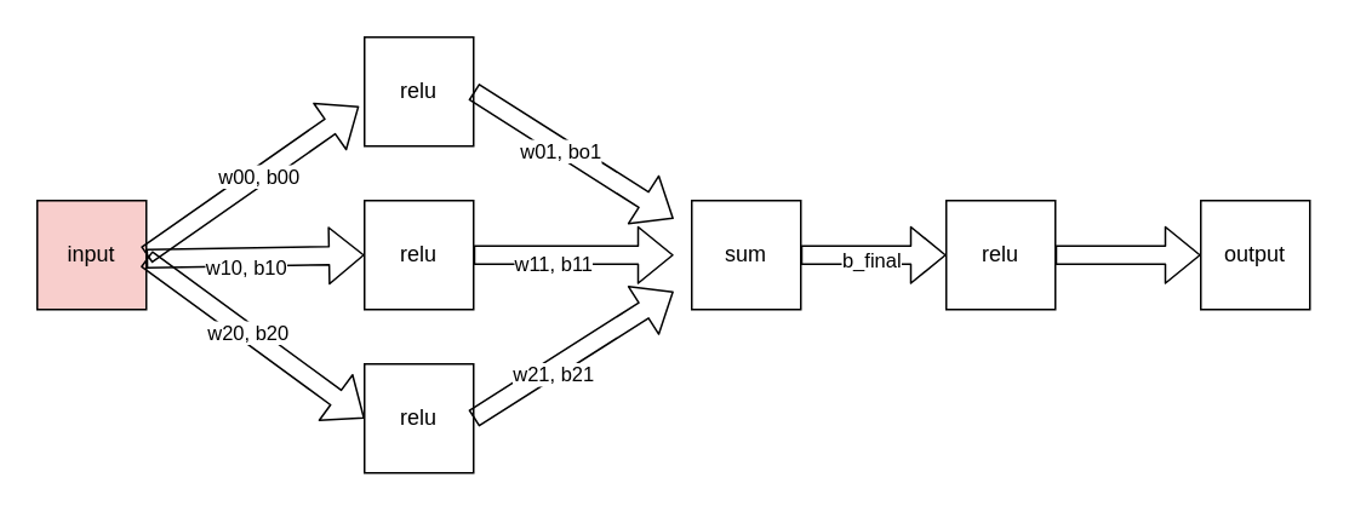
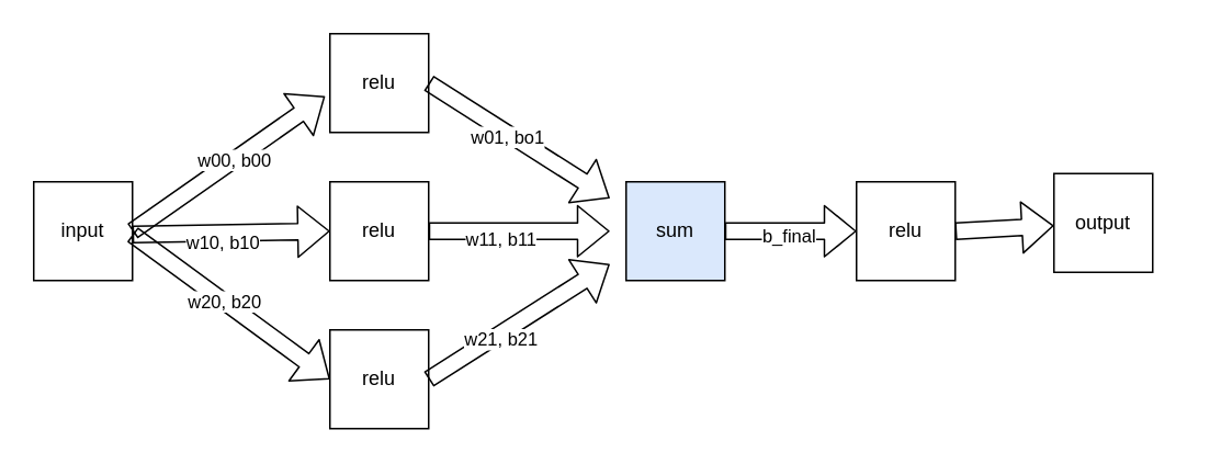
- <mxCell id="2" value="input" style="rounded=0;whiteSpace=wrap;html=1;fillColor=#f8cecc;" vertex="1" parent="1"><mxGeometry x="20" y="110" width="60" height="60" as="geometry" /></mxCell>
+ <mxCell id="2" value="input" style="rounded=0;whiteSpace=wrap;html=1;" vertex="1" parent="1"><mxGeometry x="20" y="110" width="60" height="60" as="geometry" /></mxCell>
- <mxCell id="4" value="sum" style="rounded=0;whiteSpace=wrap;html=1;" vertex="1" parent="1"><mxGeometry x="380" y="110" width="60" height="60" as="geometry" /></mxCell>
+ <mxCell id="4" value="sum" style="rounded=0;whiteSpace=wrap;html=1;fillColor=#dae8fc;" vertex="1" parent="1"><mxGeometry x="380" y="110" width="60" height="60" as="geometry" /></mxCell>
- <mxCell id="22" value="output" style="rounded=0;whiteSpace=wrap;html=1;" vertex="1" parent="1"><mxGeometry x="660" y="110" width="60" height="60" as="geometry" /></mxCell>
+ <mxCell id="22" value="output" style="rounded=0;whiteSpace=wrap;html=1;" vertex="1" parent="1"><mxGeometry x="640" y="105" width="60" height="60" as="geometry" /></mxCell>
